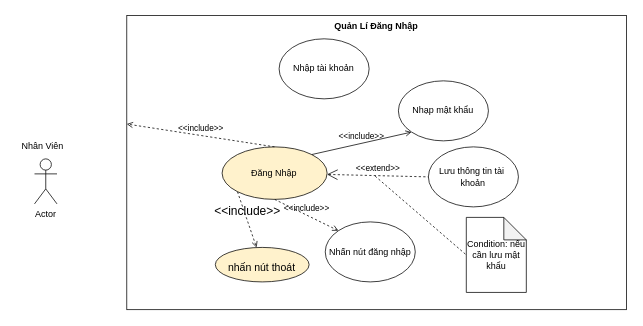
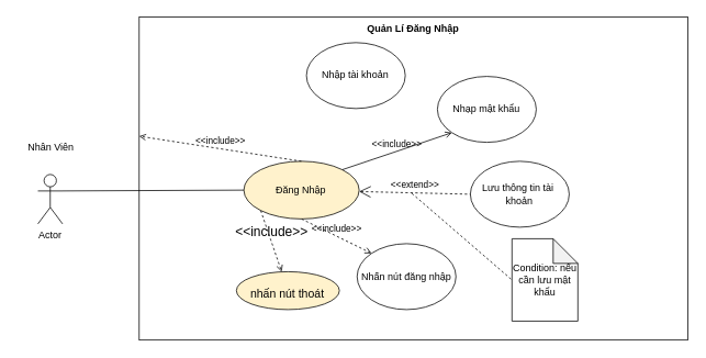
- <mxCell id="8" value="Nhạp mật khẩu" style="ellipse;whiteSpace=wrap;html=1;" vertex="1" parent="1"><mxGeometry x="530.49" y="107" width="120" height="80" as="geometry" /></mxCell>
+ <mxCell id="8" value="Nhạp mật khẩu" style="ellipse;whiteSpace=wrap;html=1;" vertex="1" parent="1"><mxGeometry x="530.49" y="92" width="120" height="80" as="geometry" /></mxCell>
- <mxCell id="4" value="Nhân Viên" style="text;html=1;align=center;verticalAlign=middle;resizable=0;points=[];autosize=1;strokeColor=none;fillColor=none;" vertex="1" parent="1"><mxGeometry x="20.49" y="181" width="71" height="26" as="geometry" /></mxCell>
+ <mxCell id="4" value="Nhân Viên" style="text;html=1;align=center;verticalAlign=middle;resizable=0;points=[];autosize=1;strokeColor=none;fillColor=none;" vertex="1" parent="1"><mxGeometry x="25.49" y="166" width="71" height="26" as="geometry" /></mxCell>
+ <mxCell id="6" value="" style="endArrow=none;html=1;rounded=0;exitX=1;exitY=0.333;exitDx=0;exitDy=0;exitPerimeter=0;entryX=0;entryY=0.5;entryDx=0;entryDy=0;" edge="1" parent="1" source="3" target="5"><mxGeometry width="50" height="50" relative="1" as="geometry"><mxPoint x="196.49" y="232" as="sourcePoint" /><mxPoint x="246.49" y="182" as="targetPoint" /></mxGeometry></mxCell>
